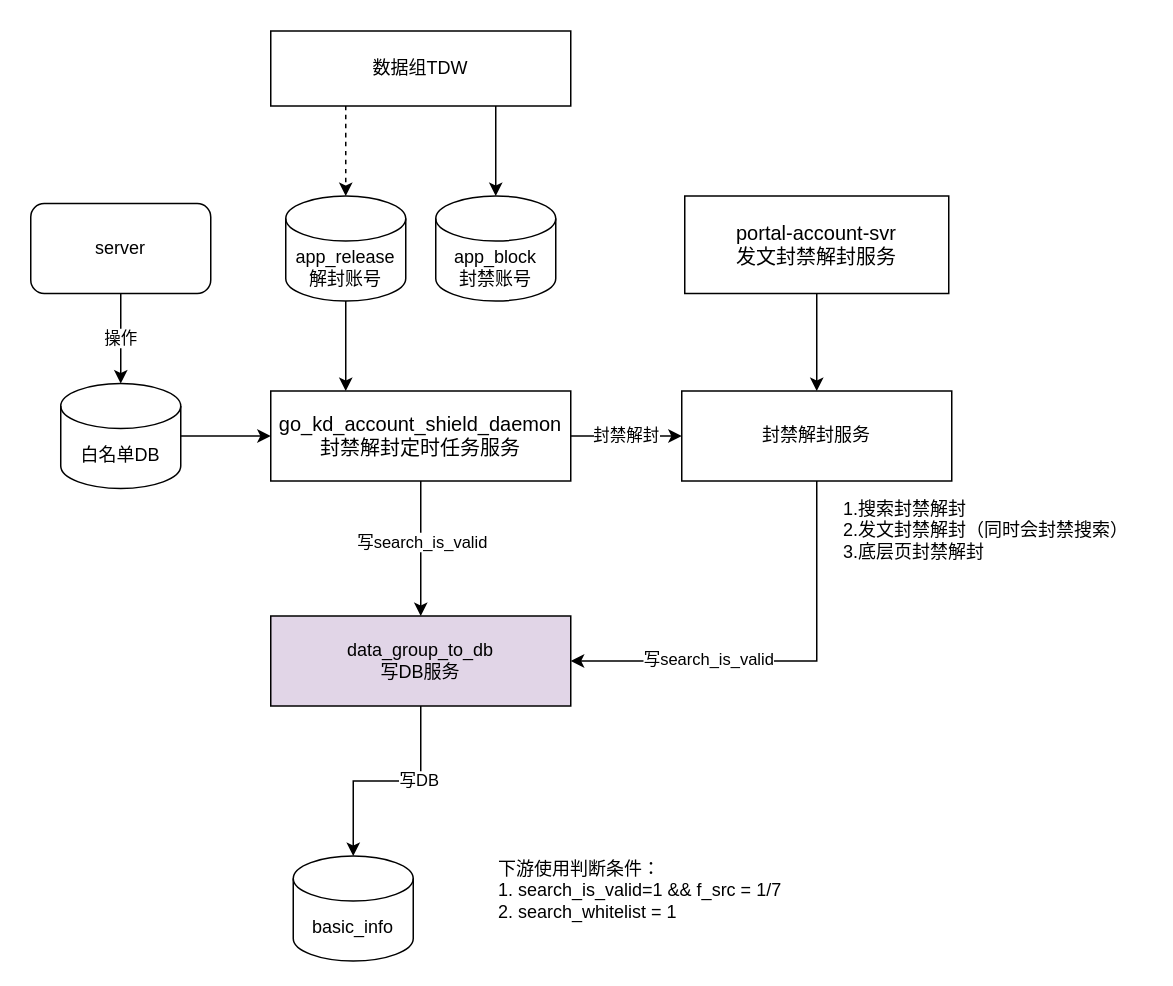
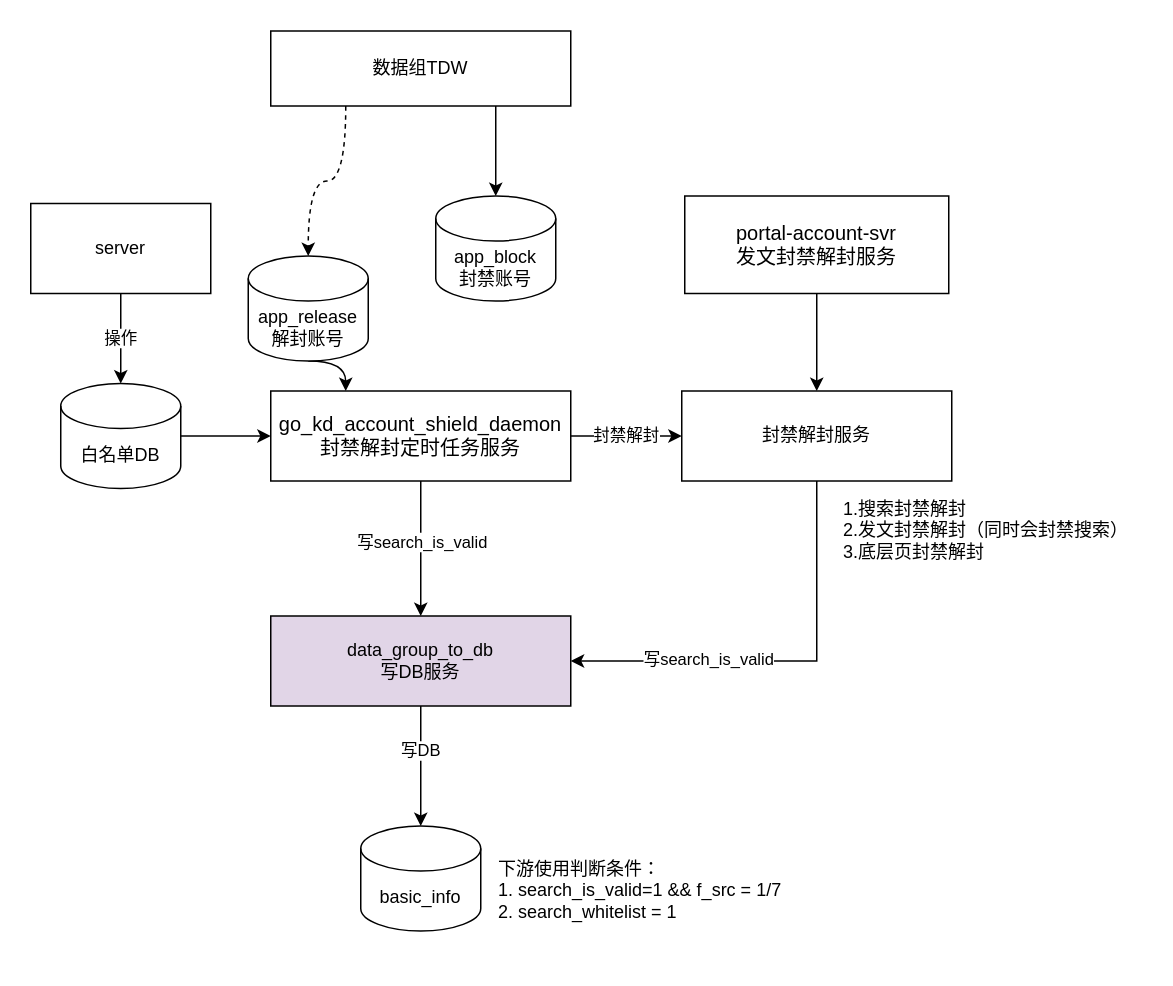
- <mxCell id="26" value="server" style="whiteSpace=wrap;html=1;rounded=1;" vertex="1" parent="1"><mxGeometry x="20" y="135" width="120" height="60" as="geometry" /></mxCell>
+ <mxCell id="26" value="server" style="rounded=0;whiteSpace=wrap;html=1;" vertex="1" parent="1"><mxGeometry x="20" y="135" width="120" height="60" as="geometry" /></mxCell>
- <mxCell id="7" value="app_release&lt;br&gt;解封账号" style="shape=cylinder3;whiteSpace=wrap;html=1;boundedLbl=1;backgroundOutline=1;size=15;" vertex="1" parent="1"><mxGeometry x="190" y="130" width="80" height="70" as="geometry" /></mxCell>
+ <mxCell id="7" value="app_release&lt;br&gt;解封账号" style="shape=cylinder3;whiteSpace=wrap;html=1;boundedLbl=1;backgroundOutline=1;size=15;" vertex="1" parent="1"><mxGeometry x="165" y="170" width="80" height="70" as="geometry" /></mxCell>
- <mxCell id="2" value="basic_info" style="shape=cylinder3;whiteSpace=wrap;html=1;boundedLbl=1;backgroundOutline=1;size=15;" vertex="1" parent="1"><mxGeometry x="195" y="570" width="80" height="70" as="geometry" /></mxCell>
+ <mxCell id="2" value="basic_info" style="shape=cylinder3;whiteSpace=wrap;html=1;boundedLbl=1;backgroundOutline=1;size=15;" vertex="1" parent="1"><mxGeometry x="240" y="550" width="80" height="70" as="geometry" /></mxCell>
